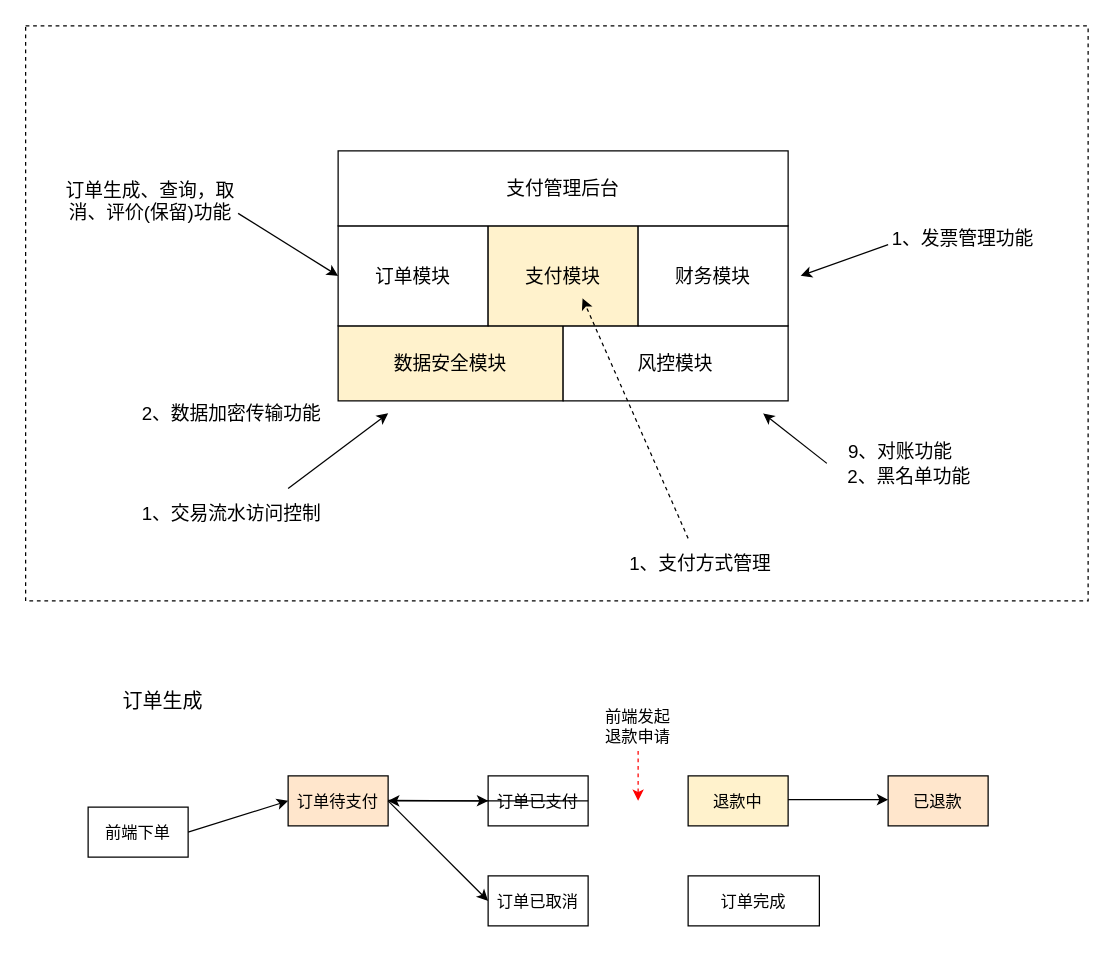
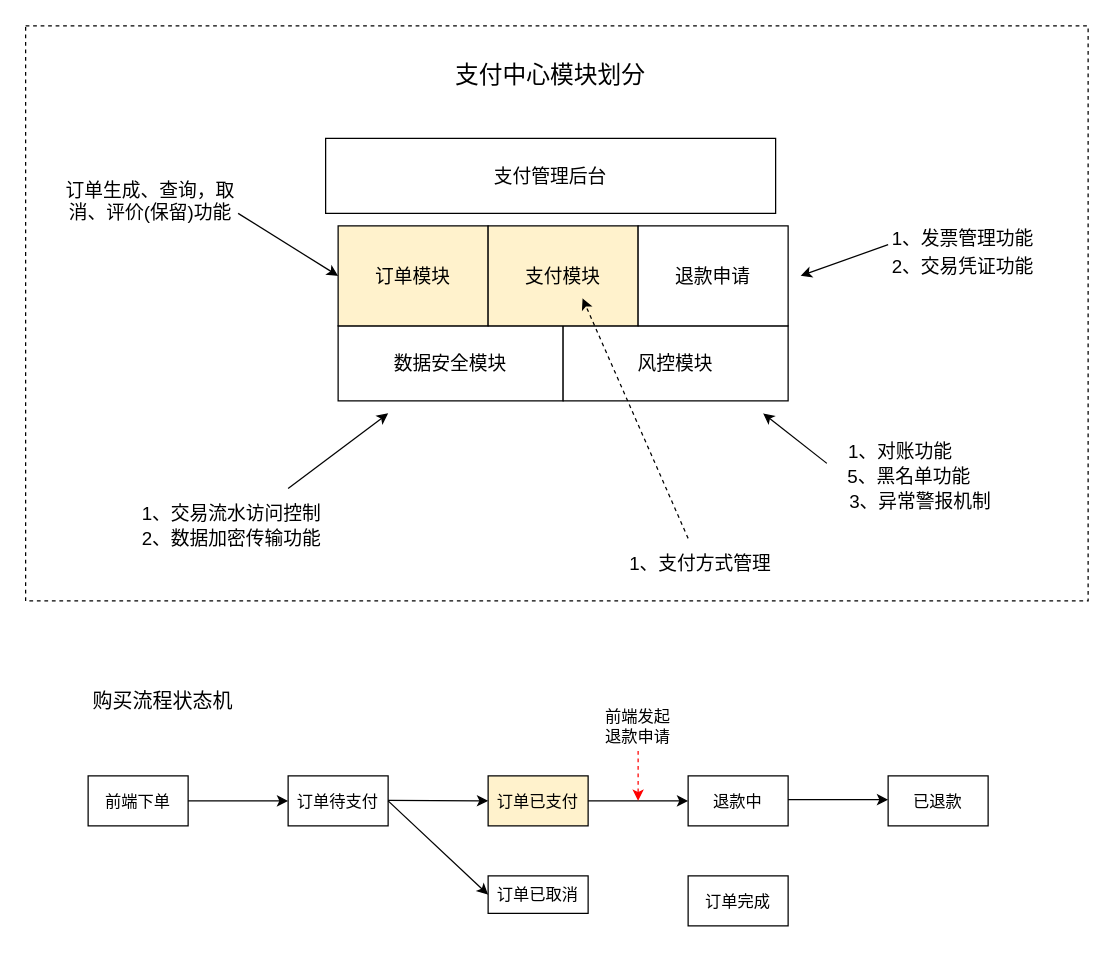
+ <mxCell id="8" value="&lt;font style=&quot;font-size: 19px;&quot;&gt;支付中心模块划分&lt;/font&gt;" style="text;html=1;strokeColor=none;fillColor=none;align=center;verticalAlign=middle;whiteSpace=wrap;rounded=0;dashed=1;fontSize=19;" parent="1" vertex="1"><mxGeometry x="340" y="50" width="200" height="20" as="geometry" /></mxCell>
- <mxCell id="9" value="支付管理后台" style="rounded=0;whiteSpace=wrap;html=1;strokeColor=#000000;fontSize=15;" parent="1" vertex="1"><mxGeometry x="270" y="120" width="360" height="60" as="geometry" /></mxCell>
+ <mxCell id="9" value="支付管理后台" style="rounded=0;whiteSpace=wrap;html=1;strokeColor=#000000;fontSize=15;" parent="1" vertex="1"><mxGeometry x="260" y="110" width="360" height="60" as="geometry" /></mxCell>
+ <mxCell id="12" value="2、交易凭证功能" style="text;html=1;strokeColor=none;fillColor=none;align=center;verticalAlign=middle;whiteSpace=wrap;rounded=0;fontSize=15;" vertex="1" parent="1"><mxGeometry x="710" y="202" width="120" height="20" as="geometry" /></mxCell>
- <mxCell id="5" value="&lt;font style=&quot;font-size: 15px&quot;&gt;订单模块&lt;/font&gt;" style="rounded=0;whiteSpace=wrap;html=1;" parent="1" vertex="1"><mxGeometry x="270" y="180" width="120" height="80" as="geometry" /></mxCell>
+ <mxCell id="5" value="&lt;font style=&quot;font-size: 15px&quot;&gt;订单模块&lt;/font&gt;" style="rounded=0;whiteSpace=wrap;html=1;fillColor=#fff2cc;" parent="1" vertex="1"><mxGeometry x="270" y="180" width="120" height="80" as="geometry" /></mxCell>
- <mxCell id="7" value="财务模块" style="rounded=0;whiteSpace=wrap;html=1;fontSize=15;" parent="1" vertex="1"><mxGeometry x="510" y="180" width="120" height="80" as="geometry" /></mxCell>
+ <mxCell id="7" value="退款申请" style="rounded=0;whiteSpace=wrap;html=1;fontSize=15;" parent="1" vertex="1"><mxGeometry x="510" y="180" width="120" height="80" as="geometry" /></mxCell>
- <mxCell id="3" value="&lt;font style=&quot;font-size: 15px&quot;&gt;数据安全模块&lt;/font&gt;" style="rounded=0;whiteSpace=wrap;html=1;fillColor=#fff2cc;" parent="1" vertex="1"><mxGeometry x="270" y="260" width="180" height="60" as="geometry" /></mxCell>
+ <mxCell id="3" value="&lt;font style=&quot;font-size: 15px&quot;&gt;数据安全模块&lt;/font&gt;" style="rounded=0;whiteSpace=wrap;html=1;" parent="1" vertex="1"><mxGeometry x="270" y="260" width="180" height="60" as="geometry" /></mxCell>
- <mxCell id="10" value="2、数据加密传输功能" style="text;html=1;strokeColor=none;fillColor=none;align=center;verticalAlign=middle;whiteSpace=wrap;rounded=0;fontSize=15;" vertex="1" parent="1"><mxGeometry x="110" y="320" width="150" height="20" as="geometry" /></mxCell>
+ <mxCell id="10" value="2、数据加密传输功能" style="text;html=1;strokeColor=none;fillColor=none;align=center;verticalAlign=middle;whiteSpace=wrap;rounded=0;fontSize=15;" vertex="1" parent="1"><mxGeometry x="110" y="420" width="150" height="20" as="geometry" /></mxCell>
- <mxCell id="13" value="9、对账功能" style="text;html=1;strokeColor=none;fillColor=none;align=center;verticalAlign=middle;whiteSpace=wrap;rounded=0;fontSize=15;" vertex="1" parent="1"><mxGeometry x="670" y="350" width="100" height="20" as="geometry" /></mxCell>
+ <mxCell id="13" value="1、对账功能" style="text;html=1;strokeColor=none;fillColor=none;align=center;verticalAlign=middle;whiteSpace=wrap;rounded=0;fontSize=15;" vertex="1" parent="1"><mxGeometry x="670" y="350" width="100" height="20" as="geometry" /></mxCell>
- <mxCell id="14" value="2、黑名单功能" style="text;html=1;strokeColor=none;fillColor=none;align=center;verticalAlign=middle;whiteSpace=wrap;rounded=0;fontSize=15;" vertex="1" parent="1"><mxGeometry x="672" y="370" width="110" height="20" as="geometry" /></mxCell>
+ <mxCell id="14" value="5、黑名单功能" style="text;html=1;strokeColor=none;fillColor=none;align=center;verticalAlign=middle;whiteSpace=wrap;rounded=0;fontSize=15;" vertex="1" parent="1"><mxGeometry x="672" y="370" width="110" height="20" as="geometry" /></mxCell>
+ <mxCell id="23" value="3、异常警报机制" style="text;html=1;strokeColor=none;fillColor=none;align=center;verticalAlign=middle;whiteSpace=wrap;rounded=0;fontSize=15;" vertex="1" parent="1"><mxGeometry x="672" y="390" width="128" height="20" as="geometry" /></mxCell>
- <mxCell id="25" value="订单生成" style="text;html=1;strokeColor=none;fillColor=none;align=center;verticalAlign=middle;whiteSpace=wrap;rounded=0;dashed=1;fontSize=16;fontStyle=0" vertex="1" parent="1"><mxGeometry x="70" y="550" width="120" height="20" as="geometry" /></mxCell>
+ <mxCell id="25" value="购买流程状态机" style="text;html=1;strokeColor=none;fillColor=none;align=center;verticalAlign=middle;whiteSpace=wrap;rounded=0;dashed=1;fontSize=16;fontStyle=0" vertex="1" parent="1"><mxGeometry x="70" y="550" width="120" height="20" as="geometry" /></mxCell>
- <mxCell id="27" value="订单待支付" style="rounded=0;whiteSpace=wrap;html=1;fontSize=13;fillColor=#ffe6cc;" vertex="1" parent="1"><mxGeometry x="230" y="620" width="80" height="40" as="geometry" /></mxCell>
+ <mxCell id="27" value="订单待支付" style="rounded=0;whiteSpace=wrap;html=1;fontSize=13;" vertex="1" parent="1"><mxGeometry x="230" y="620" width="80" height="40" as="geometry" /></mxCell>
- <mxCell id="35" value="" style="endArrow=classic;html=1;fontSize=13;exitX=1;exitY=0.5;exitDx=0;exitDy=0;" edge="1" parent="1" source="28" target="27"><mxGeometry width="50" height="50" relative="1" as="geometry"><mxPoint x="490" y="670" as="sourcePoint" /><mxPoint x="540" y="620" as="targetPoint" /></mxGeometry></mxCell>
+ <mxCell id="35" value="" style="endArrow=classic;html=1;fontSize=13;entryX=0;entryY=0.5;entryDx=0;entryDy=0;exitX=1;exitY=0.5;exitDx=0;exitDy=0;" edge="1" parent="1" source="28" target="30"><mxGeometry width="50" height="50" relative="1" as="geometry"><mxPoint x="490" y="670" as="sourcePoint" /><mxPoint x="540" y="620" as="targetPoint" /></mxGeometry></mxCell>
- <mxCell id="28" value="订单已支付" style="rounded=0;whiteSpace=wrap;html=1;fontSize=13;" vertex="1" parent="1"><mxGeometry x="390" y="620" width="80" height="40" as="geometry" /></mxCell>
+ <mxCell id="28" value="订单已支付" style="rounded=0;whiteSpace=wrap;html=1;fontSize=13;fillColor=#fff2cc;" vertex="1" parent="1"><mxGeometry x="390" y="620" width="80" height="40" as="geometry" /></mxCell>
- <mxCell id="30" value="退款中" style="rounded=0;whiteSpace=wrap;html=1;fontSize=13;fillColor=#fff2cc;" vertex="1" parent="1"><mxGeometry x="550" y="620" width="80" height="40" as="geometry" /></mxCell>
+ <mxCell id="30" value="退款中" style="rounded=0;whiteSpace=wrap;html=1;fontSize=13;" vertex="1" parent="1"><mxGeometry x="550" y="620" width="80" height="40" as="geometry" /></mxCell>
- <mxCell id="31" value="已退款" style="rounded=0;whiteSpace=wrap;html=1;fontSize=13;fillColor=#ffe6cc;" vertex="1" parent="1"><mxGeometry x="710" y="620" width="80" height="40" as="geometry" /></mxCell>
+ <mxCell id="31" value="已退款" style="rounded=0;whiteSpace=wrap;html=1;fontSize=13;" vertex="1" parent="1"><mxGeometry x="710" y="620" width="80" height="40" as="geometry" /></mxCell>
- <mxCell id="24" value="前端下单" style="rounded=0;whiteSpace=wrap;html=1;fontSize=13;" vertex="1" parent="1"><mxGeometry x="70" y="645" width="80" height="40" as="geometry" /></mxCell>
+ <mxCell id="24" value="前端下单" style="rounded=0;whiteSpace=wrap;html=1;fontSize=13;" vertex="1" parent="1"><mxGeometry x="70" y="620" width="80" height="40" as="geometry" /></mxCell>
- <mxCell id="29" value="订单已取消" style="rounded=0;whiteSpace=wrap;html=1;fontSize=13;" vertex="1" parent="1"><mxGeometry x="390" y="700" width="80" height="40" as="geometry" /></mxCell>
+ <mxCell id="29" value="订单已取消" style="rounded=0;whiteSpace=wrap;html=1;fontSize=13;" vertex="1" parent="1"><mxGeometry x="390" y="700" width="80" height="30" as="geometry" /></mxCell>
- <mxCell id="37" value="订单完成" style="rounded=0;whiteSpace=wrap;html=1;fontSize=13;" vertex="1" parent="1"><mxGeometry x="550" y="700" width="105" height="40" as="geometry" /></mxCell>
+ <mxCell id="37" value="订单完成" style="rounded=0;whiteSpace=wrap;html=1;fontSize=13;" vertex="1" parent="1"><mxGeometry x="550" y="700" width="80" height="40" as="geometry" /></mxCell>
